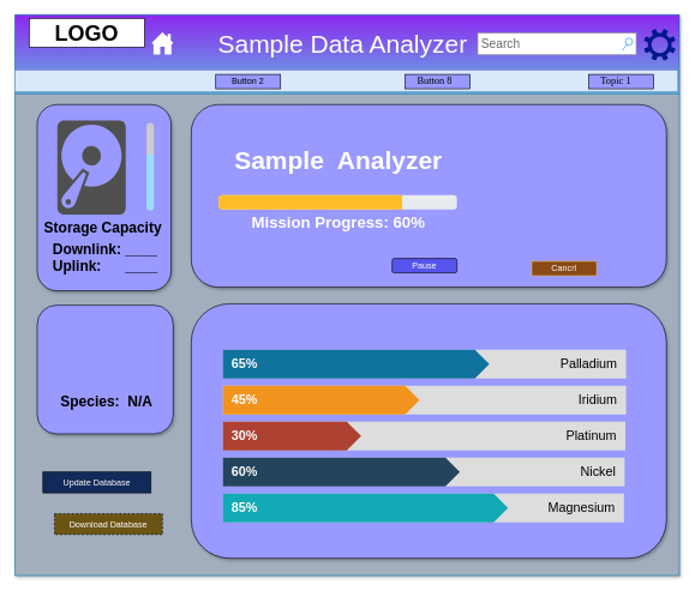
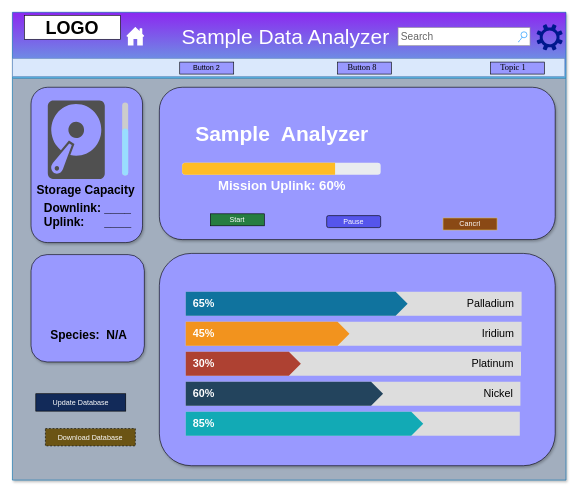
- <mxCell id="19" value="&lt;font size=&quot;1&quot; color=&quot;#ffffff&quot;&gt;&lt;b style=&quot;font-size: 22px;&quot;&gt;Mission Progress: 60%&lt;/b&gt;&lt;/font&gt;" style="text;html=1;align=center;verticalAlign=middle;resizable=0;points=[];autosize=1;strokeColor=none;fillColor=none;" vertex="1" parent="2"><mxGeometry x="319" y="271" width="259" height="38" as="geometry" /></mxCell>
+ <mxCell id="19" value="&lt;font size=&quot;1&quot; color=&quot;#ffffff&quot;&gt;&lt;b style=&quot;font-size: 22px;&quot;&gt;Mission Uplink: 60%&lt;/b&gt;&lt;/font&gt;" style="text;html=1;align=center;verticalAlign=middle;resizable=0;points=[];autosize=1;strokeColor=none;fillColor=none;" vertex="1" parent="2"><mxGeometry x="319" y="271" width="259" height="38" as="geometry" /></mxCell>
+ <mxCell id="27" value="&lt;font color=&quot;#ffffff&quot;&gt;Start&lt;/font&gt;" style="rounded=0;whiteSpace=wrap;html=1;fillColor=#267d40;" vertex="1" parent="2"><mxGeometry x="330" y="336" width="90" height="20" as="geometry" /></mxCell>
- <mxCell id="47" value="Magnesium" style="text;html=1;strokeColor=none;fillColor=none;align=right;verticalAlign=middle;whiteSpace=wrap;rounded=0;shadow=0;fontSize=18;spacingRight=10;" vertex="1" parent="2"><mxGeometry x="746" y="666" width="100" height="40" as="geometry" /></mxCell>
